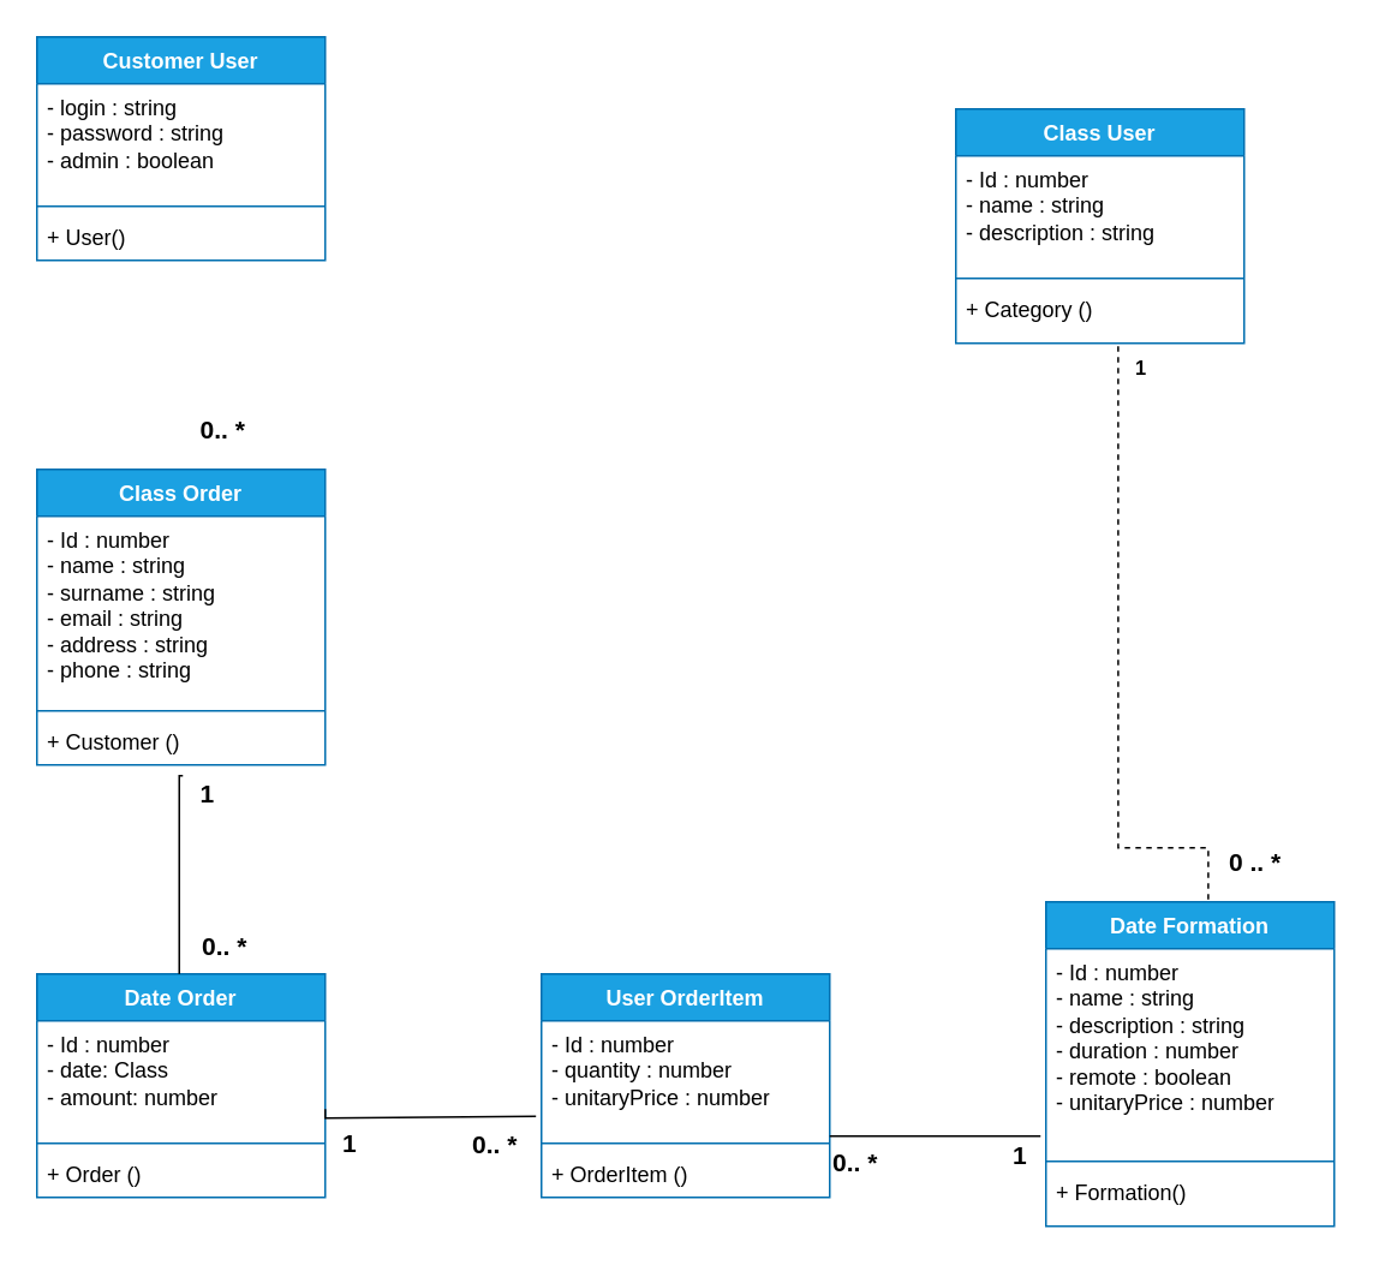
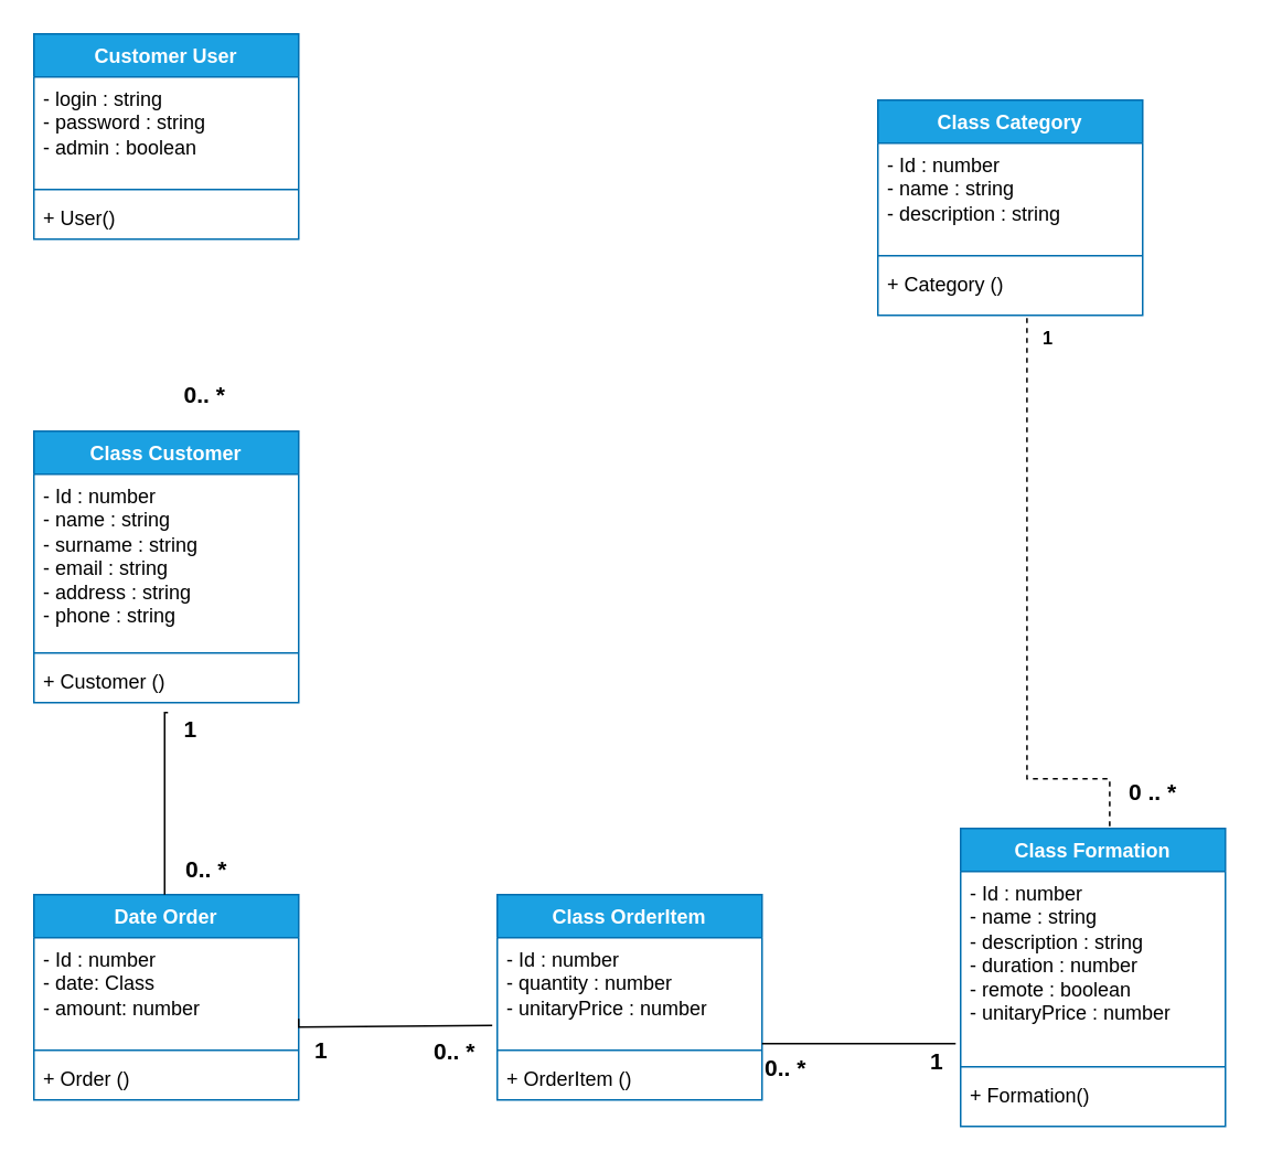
- <mxCell id="22" value="Class User" style="swimlane;fontStyle=1;align=center;verticalAlign=top;childLayout=stackLayout;horizontal=1;startSize=26;horizontalStack=0;resizeParent=1;resizeParentMax=0;resizeLast=0;collapsible=1;marginBottom=0;whiteSpace=wrap;html=1;fillColor=#1ba1e2;fontColor=#ffffff;strokeColor=#006EAF;" parent="1" vertex="1"><mxGeometry x="530" y="60" width="160" height="130" as="geometry" /></mxCell>
+ <mxCell id="22" value="Class Category" style="swimlane;fontStyle=1;align=center;verticalAlign=top;childLayout=stackLayout;horizontal=1;startSize=26;horizontalStack=0;resizeParent=1;resizeParentMax=0;resizeLast=0;collapsible=1;marginBottom=0;whiteSpace=wrap;html=1;fillColor=#1ba1e2;fontColor=#ffffff;strokeColor=#006EAF;" parent="1" vertex="1"><mxGeometry x="530" y="60" width="160" height="130" as="geometry" /></mxCell>
- <mxCell id="6" value="Class Order" style="swimlane;fontStyle=1;align=center;verticalAlign=top;childLayout=stackLayout;horizontal=1;startSize=26;horizontalStack=0;resizeParent=1;resizeParentMax=0;resizeLast=0;collapsible=1;marginBottom=0;whiteSpace=wrap;html=1;fillColor=#1ba1e2;fontColor=#ffffff;strokeColor=#006EAF;" parent="1" vertex="1"><mxGeometry x="20" y="260" width="160" height="164" as="geometry" /></mxCell>
+ <mxCell id="6" value="Class Customer" style="swimlane;fontStyle=1;align=center;verticalAlign=top;childLayout=stackLayout;horizontal=1;startSize=26;horizontalStack=0;resizeParent=1;resizeParentMax=0;resizeLast=0;collapsible=1;marginBottom=0;whiteSpace=wrap;html=1;fillColor=#1ba1e2;fontColor=#ffffff;strokeColor=#006EAF;" parent="1" vertex="1"><mxGeometry x="20" y="260" width="160" height="164" as="geometry" /></mxCell>
- <mxCell id="18" value="Date Formation" style="swimlane;fontStyle=1;align=center;verticalAlign=top;childLayout=stackLayout;horizontal=1;startSize=26;horizontalStack=0;resizeParent=1;resizeParentMax=0;resizeLast=0;collapsible=1;marginBottom=0;whiteSpace=wrap;html=1;fillColor=#1ba1e2;fontColor=#ffffff;strokeColor=#006EAF;" parent="1" vertex="1"><mxGeometry x="580" y="500" width="160" height="180" as="geometry" /></mxCell>
+ <mxCell id="18" value="Class Formation" style="swimlane;fontStyle=1;align=center;verticalAlign=top;childLayout=stackLayout;horizontal=1;startSize=26;horizontalStack=0;resizeParent=1;resizeParentMax=0;resizeLast=0;collapsible=1;marginBottom=0;whiteSpace=wrap;html=1;fillColor=#1ba1e2;fontColor=#ffffff;strokeColor=#006EAF;" parent="1" vertex="1"><mxGeometry x="580" y="500" width="160" height="180" as="geometry" /></mxCell>
- <mxCell id="32" value="User OrderItem" style="swimlane;fontStyle=1;align=center;verticalAlign=top;childLayout=stackLayout;horizontal=1;startSize=26;horizontalStack=0;resizeParent=1;resizeParentMax=0;resizeLast=0;collapsible=1;marginBottom=0;whiteSpace=wrap;html=1;fillColor=#1ba1e2;fontColor=#ffffff;strokeColor=#006EAF;" parent="1" vertex="1"><mxGeometry x="300" y="540" width="160" height="124" as="geometry" /></mxCell>
+ <mxCell id="32" value="Class OrderItem" style="swimlane;fontStyle=1;align=center;verticalAlign=top;childLayout=stackLayout;horizontal=1;startSize=26;horizontalStack=0;resizeParent=1;resizeParentMax=0;resizeLast=0;collapsible=1;marginBottom=0;whiteSpace=wrap;html=1;fillColor=#1ba1e2;fontColor=#ffffff;strokeColor=#006EAF;" parent="1" vertex="1"><mxGeometry x="300" y="540" width="160" height="124" as="geometry" /></mxCell>
